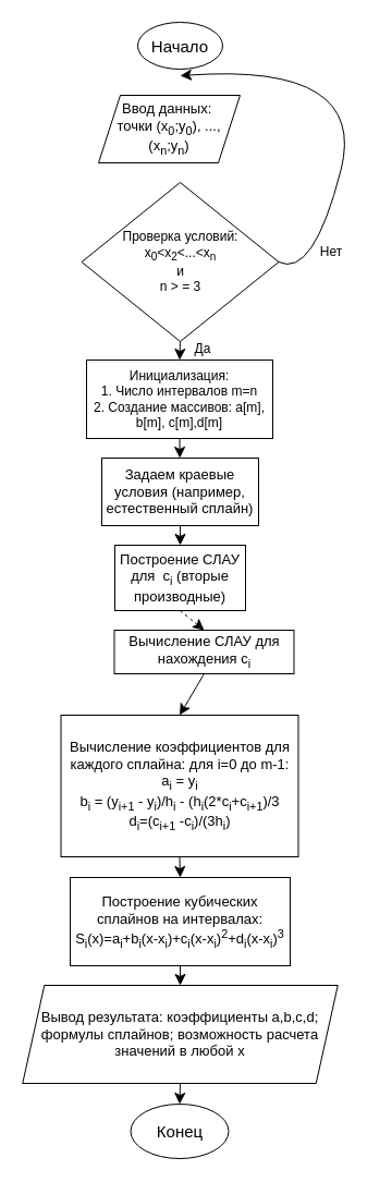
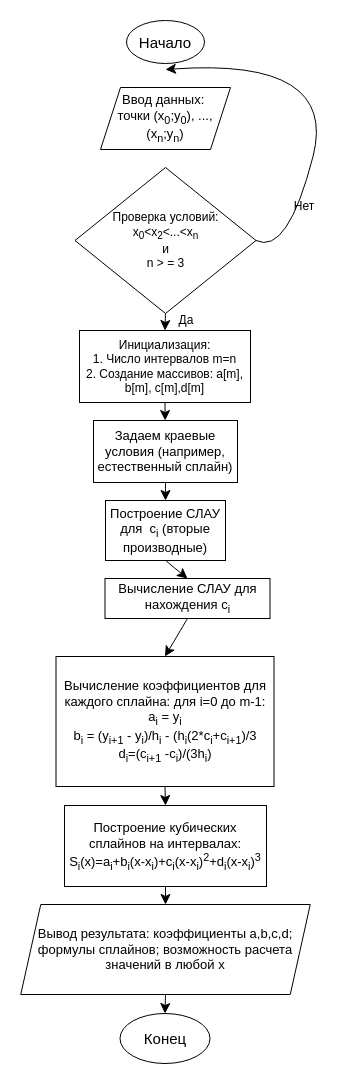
- <mxCell id="3" value="&lt;font style=&quot;font-size: 13px;&quot;&gt;Ввод данных:&amp;nbsp;&lt;/font&gt;&lt;div&gt;&lt;font style=&quot;font-size: 13px;&quot;&gt;точки (x&lt;sub&gt;0&lt;/sub&gt;;y&lt;sub&gt;0&lt;/sub&gt;), ..., (x&lt;sub&gt;n&lt;/sub&gt;;y&lt;sub&gt;n&lt;/sub&gt;)&lt;/font&gt;&lt;/div&gt;" style="shape=parallelogram;perimeter=parallelogramPerimeter;whiteSpace=wrap;html=1;fixedSize=1;" vertex="1" parent="1"><mxGeometry x="90" y="87" width="130" height="62" as="geometry" /></mxCell>
+ <mxCell id="3" value="&lt;font style=&quot;font-size: 13px;&quot;&gt;Ввод данных:&amp;nbsp;&lt;/font&gt;&lt;div&gt;&lt;font style=&quot;font-size: 13px;&quot;&gt;точки (x&lt;sub&gt;0&lt;/sub&gt;;y&lt;sub&gt;0&lt;/sub&gt;), ..., (x&lt;sub&gt;n&lt;/sub&gt;;y&lt;sub&gt;n&lt;/sub&gt;)&lt;/font&gt;&lt;/div&gt;" style="shape=parallelogram;perimeter=parallelogramPerimeter;whiteSpace=wrap;html=1;fixedSize=1;" vertex="1" parent="1"><mxGeometry x="100" y="87" width="130" height="62" as="geometry" /></mxCell>
- <mxCell id="23" value="Нет" style="text;html=1;align=center;verticalAlign=middle;whiteSpace=wrap;rounded=0;" vertex="1" parent="1"><mxGeometry x="273.5" y="216" width="60" height="30" as="geometry" /></mxCell>
+ <mxCell id="23" value="Нет" style="text;html=1;align=center;verticalAlign=middle;whiteSpace=wrap;rounded=0;" vertex="1" parent="1"><mxGeometry x="273.5" y="191" width="60" height="30" as="geometry" /></mxCell>
- <mxCell id="11" style="edgeStyle=none;curved=1;rounded=0;orthogonalLoop=1;jettySize=auto;html=1;exitX=0.5;exitY=1;exitDx=0;exitDy=0;entryX=0.5;entryY=0;entryDx=0;entryDy=0;fontSize=12;startSize=8;endSize=8;dashed=1;" edge="1" parent="1" source="12" target="14"><mxGeometry relative="1" as="geometry" /></mxCell>
+ <mxCell id="11" style="edgeStyle=none;curved=1;rounded=0;orthogonalLoop=1;jettySize=auto;html=1;exitX=0.5;exitY=1;exitDx=0;exitDy=0;entryX=0.5;entryY=0;entryDx=0;entryDy=0;fontSize=12;startSize=8;endSize=8;" edge="1" parent="1" source="12" target="14"><mxGeometry relative="1" as="geometry" /></mxCell>
